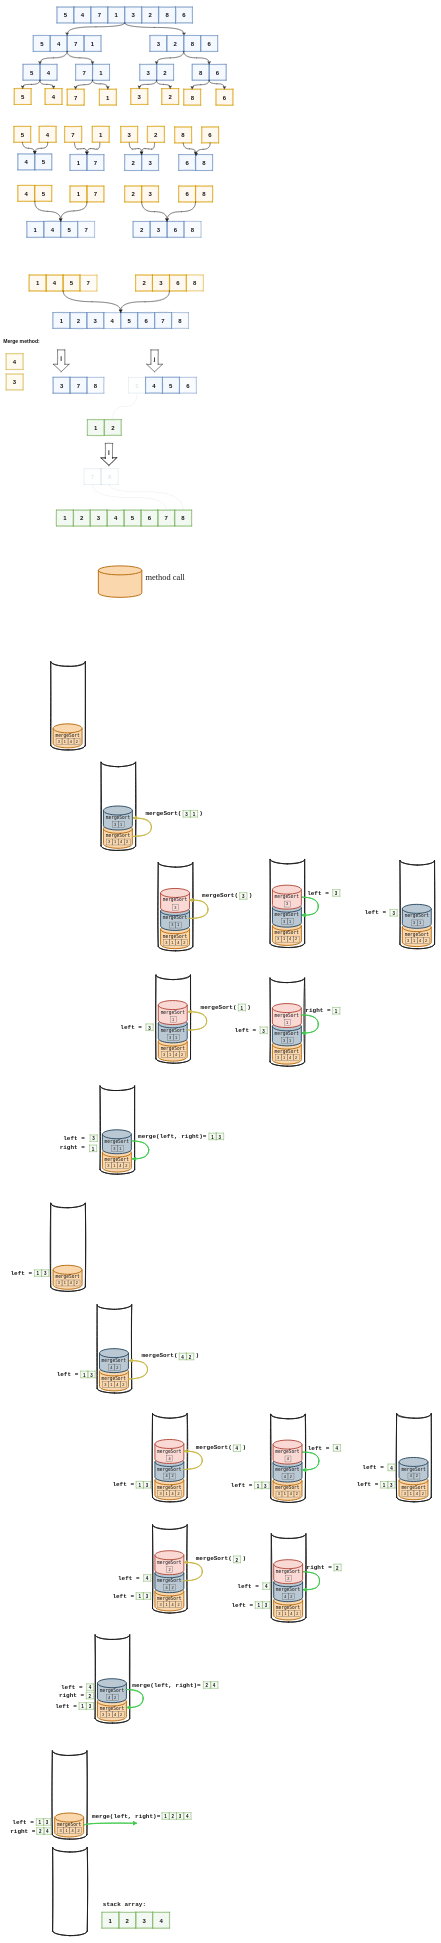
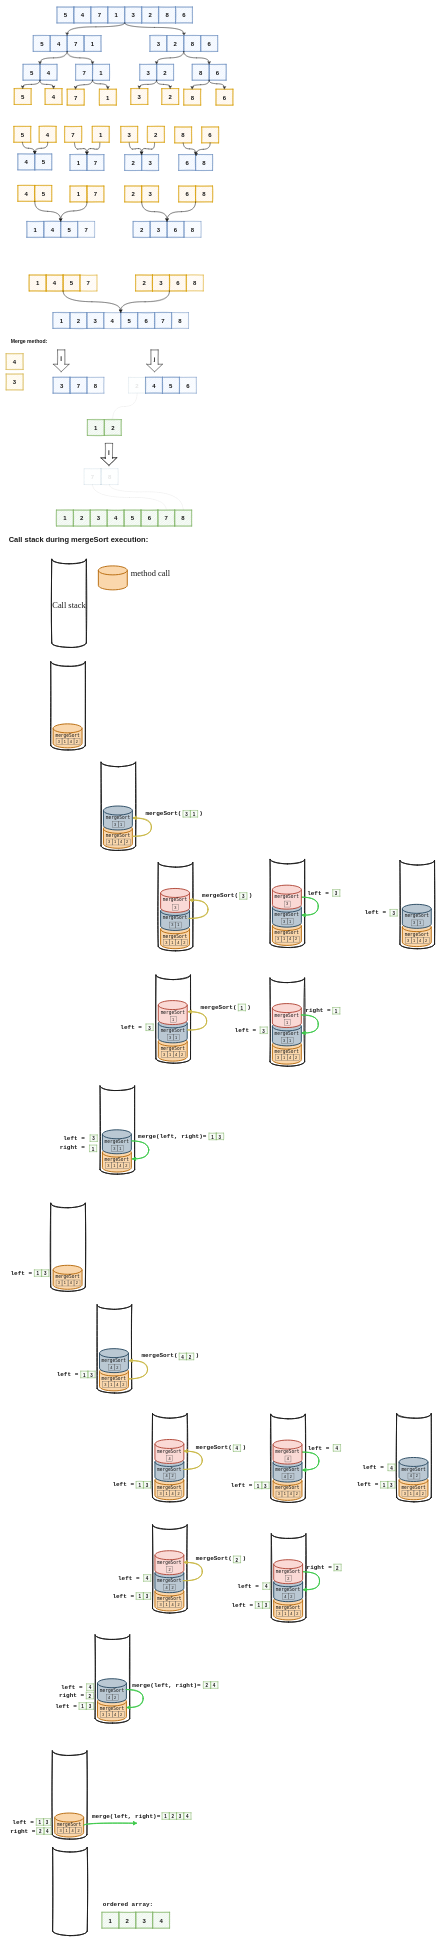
- <mxCell id="196" value="&lt;b&gt;Merge method:&lt;/b&gt;" style="text;html=1;align=center;verticalAlign=middle;resizable=0;points=[];autosize=1;fontFamily=Helvetica;fontColor=#1A1A1A;fontSize=17;" parent="1" vertex="1"><mxGeometry x="7.38" y="1124" width="128" height="24" as="geometry" /></mxCell>
+ <mxCell id="196" value="&lt;b&gt;Merge method:&lt;/b&gt;" style="text;html=1;align=center;verticalAlign=middle;resizable=0;points=[];autosize=1;fontFamily=Helvetica;fontColor=#1A1A1A;fontSize=17;" parent="1" vertex="1"><mxGeometry x="32.38" y="1124" width="128" height="24" as="geometry" /></mxCell>
+ <mxCell id="237" value="&lt;b&gt;&lt;font style=&quot;font-size: 25px&quot;&gt;Call stack during mergeSort execution:&lt;/font&gt;&lt;br&gt;&lt;/b&gt;" style="text;html=1;align=center;verticalAlign=middle;resizable=0;points=[];autosize=1;fontFamily=Helvetica;fontColor=#1A1A1A;fontSize=17;" parent="1" vertex="1"><mxGeometry x="25" y="1781" width="472" height="28" as="geometry" /></mxCell>
- <mxCell id="539" value="&lt;pre&gt;&lt;span style=&quot;color: rgb(26 , 26 , 26) ; font-family: &amp;#34;comic sans ms&amp;#34; ; font-size: 28px&quot;&gt;method call&lt;/span&gt;&lt;br&gt;&lt;/pre&gt;" style="shape=cylinder3;whiteSpace=wrap;html=1;boundedLbl=1;backgroundOutline=1;size=15;sketch=0;strokeColor=#b46504;strokeWidth=3;fillColor=#fad7ac;fontFamily=Verdana;fontSize=10;spacingTop=-30;labelPosition=right;verticalLabelPosition=middle;align=left;verticalAlign=middle;spacingLeft=10;" vertex="1" parent="1"><mxGeometry x="327.56" y="1884" width="145" height="105" as="geometry" /></mxCell>
+ <mxCell id="539" value="&lt;pre&gt;&lt;span style=&quot;color: rgb(26 , 26 , 26) ; font-family: &amp;#34;comic sans ms&amp;#34; ; font-size: 28px&quot;&gt;method call&lt;/span&gt;&lt;br&gt;&lt;/pre&gt;" style="shape=cylinder3;whiteSpace=wrap;html=1;boundedLbl=1;backgroundOutline=1;size=15;sketch=0;strokeColor=#b46504;strokeWidth=3;fillColor=#fad7ac;fontFamily=Verdana;fontSize=10;spacingTop=-30;labelPosition=right;verticalLabelPosition=middle;align=left;verticalAlign=middle;spacingLeft=10;" vertex="1" parent="1"><mxGeometry x="327.56" y="1884" width="96.5" height="80" as="geometry" /></mxCell>
+ <mxCell id="538" value="&lt;font style=&quot;font-size: 28px;&quot; color=&quot;#1a1a1a&quot;&gt;Call stack&lt;/font&gt;" style="shape=cylinder3;whiteSpace=wrap;html=1;boundedLbl=1;backgroundOutline=1;size=15;lid=0;sketch=1;strokeColor=#1A1A1A;strokeWidth=3;fillColor=none;gradientColor=none;fontFamily=Comic Sans MS;fontSize=28;horizontal=1;" vertex="1" parent="1"><mxGeometry x="172" y="1862" width="115.5" height="294" as="geometry" /></mxCell>
- <mxCell id="537" value="&lt;span style=&quot;font-size: 20px&quot;&gt;&lt;b&gt;stack array:&lt;/b&gt;&lt;/span&gt;" style="text;html=1;align=left;verticalAlign=middle;resizable=0;points=[];autosize=1;fontSize=9;fontFamily=Courier New;fontColor=#1A1A1A;" vertex="1" parent="1"><mxGeometry x="341.13" y="6340" width="178" height="18" as="geometry" /></mxCell>
+ <mxCell id="537" value="&lt;span style=&quot;font-size: 20px&quot;&gt;&lt;b&gt;ordered array:&lt;/b&gt;&lt;/span&gt;" style="text;html=1;align=left;verticalAlign=middle;resizable=0;points=[];autosize=1;fontSize=9;fontFamily=Courier New;fontColor=#1A1A1A;" vertex="1" parent="1"><mxGeometry x="341.13" y="6340" width="178" height="18" as="geometry" /></mxCell>
